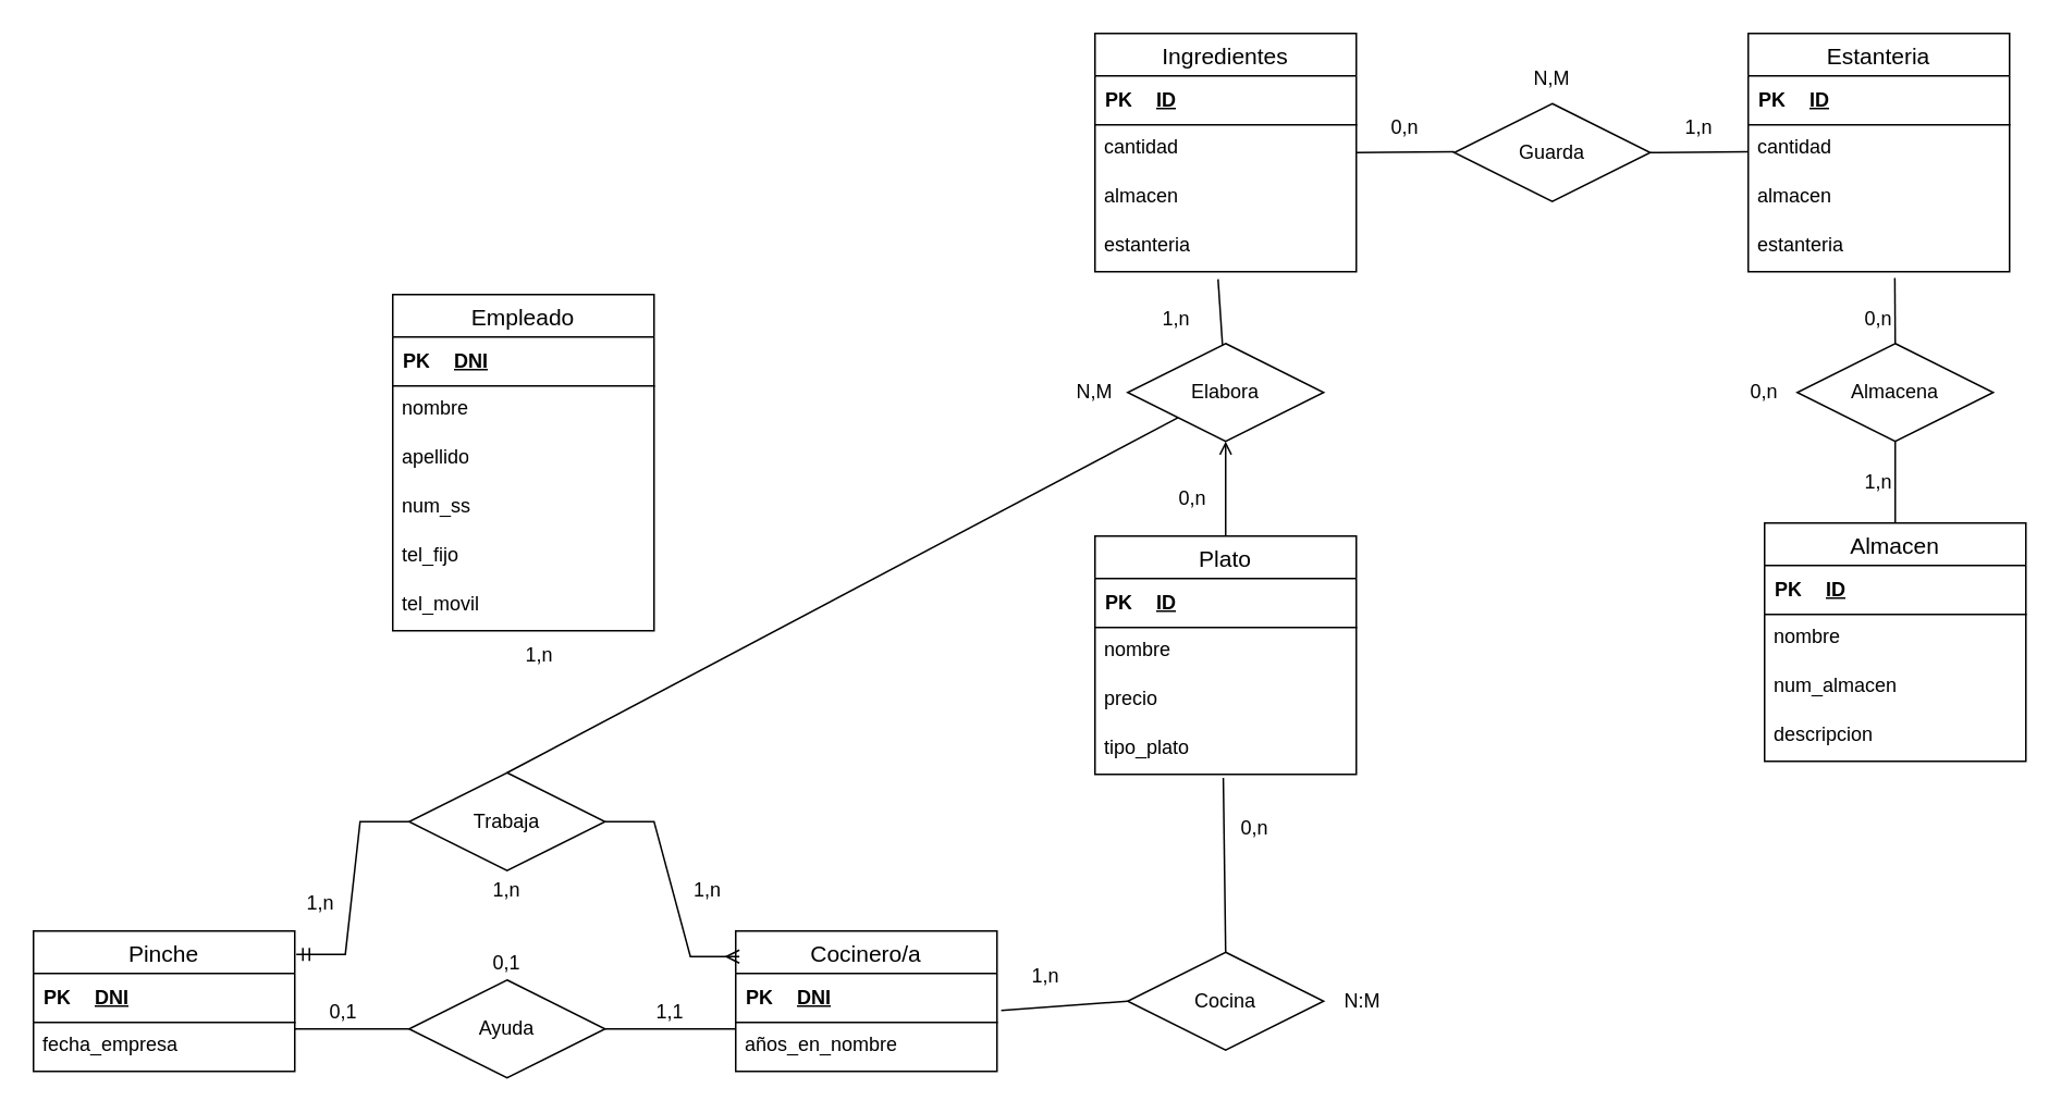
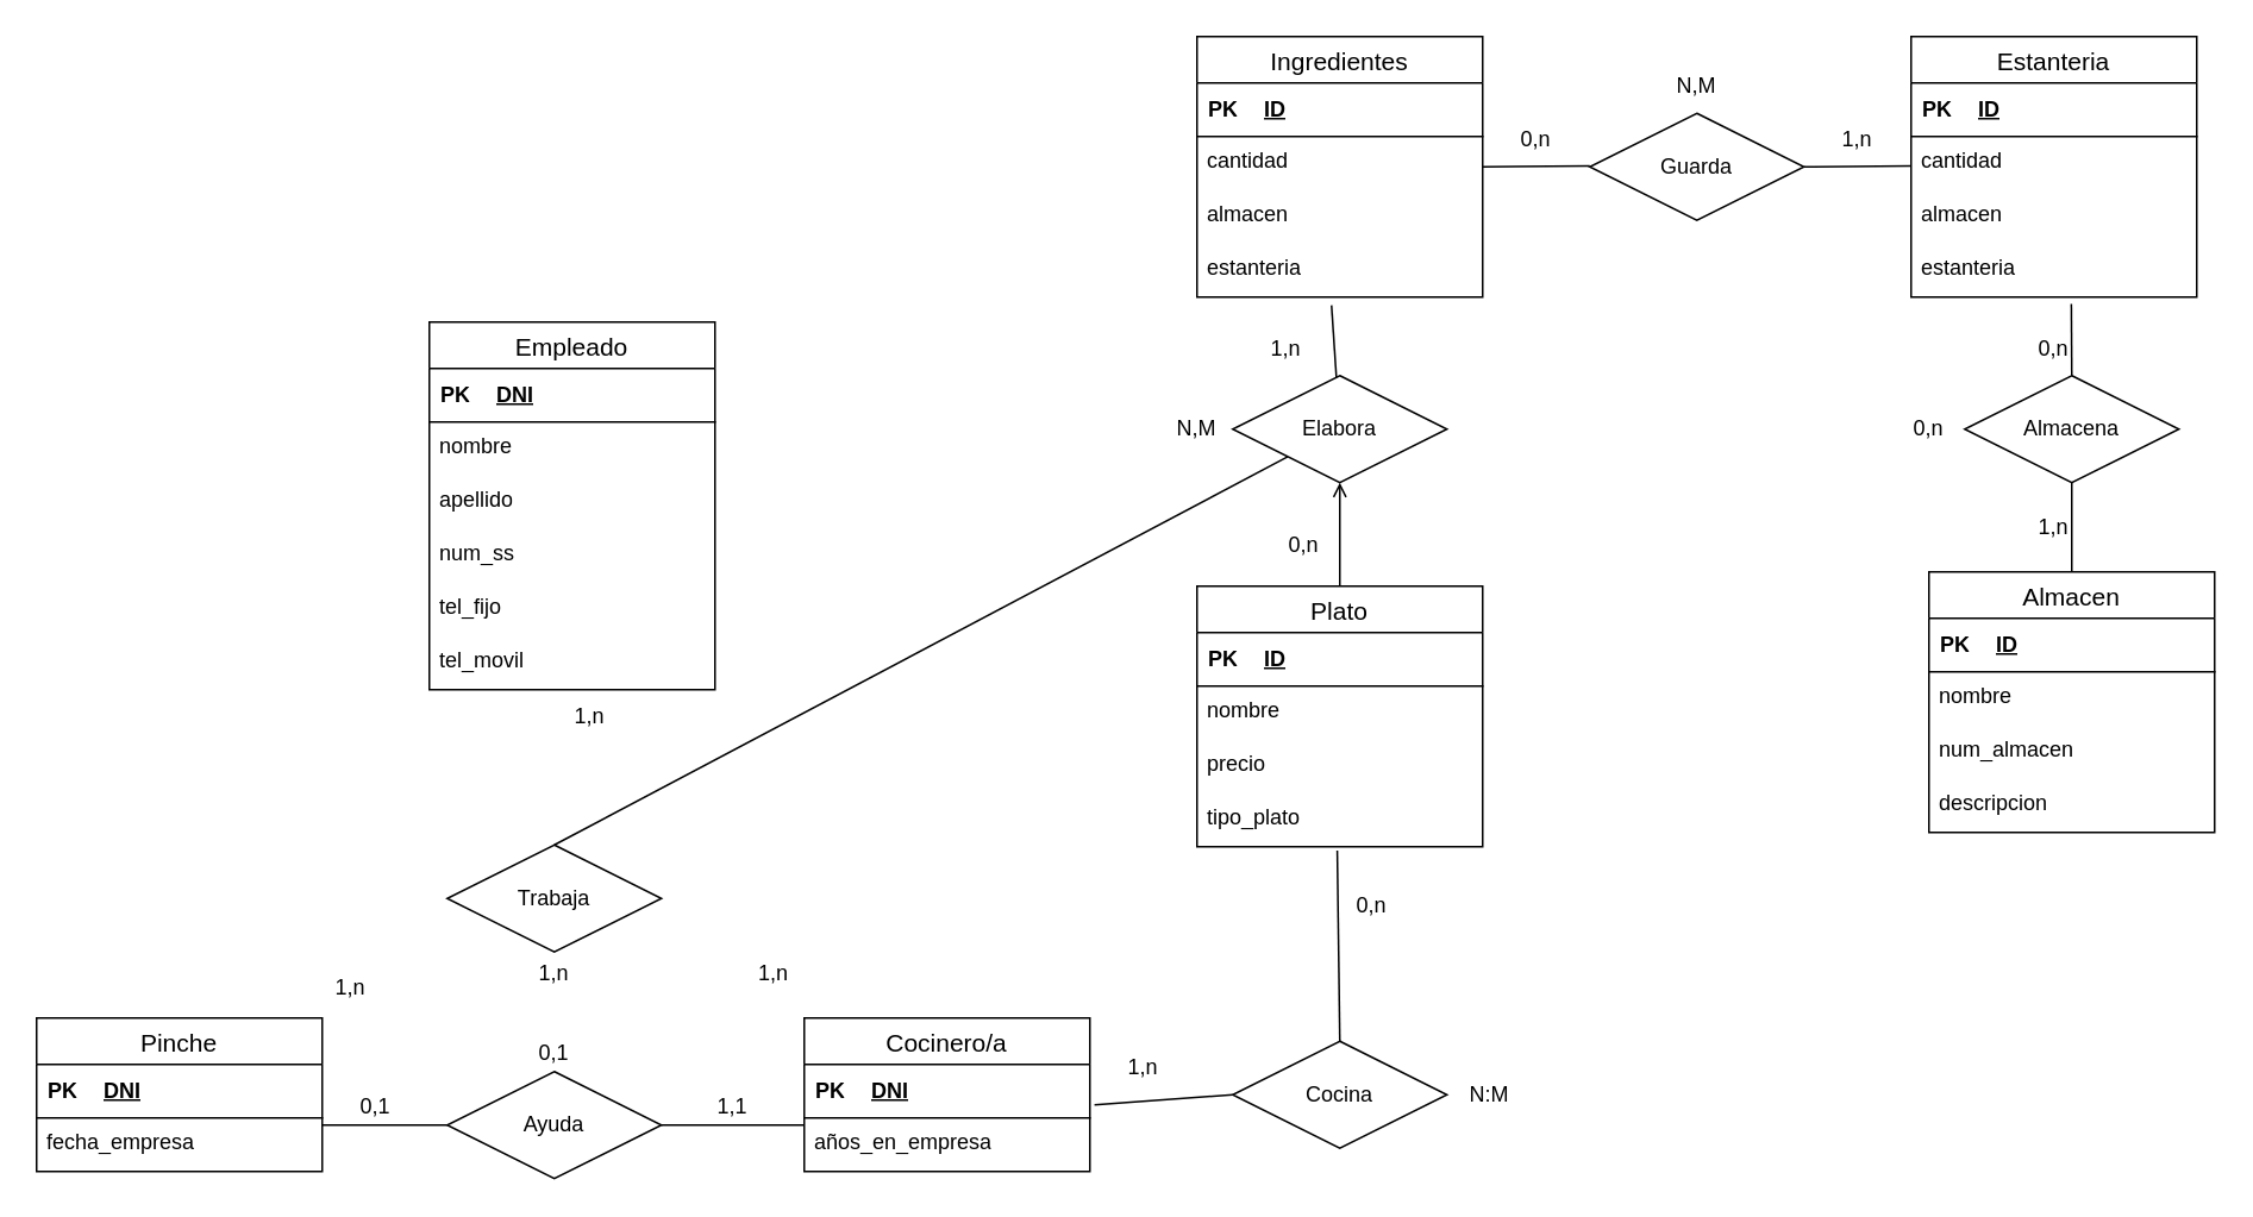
- <mxCell id="59" value="" style="edgeStyle=entityRelationEdgeStyle;fontSize=12;html=1;endArrow=ERmandOne;rounded=0;exitX=0;exitY=0.5;exitDx=0;exitDy=0;entryX=1.006;entryY=0.166;entryDx=0;entryDy=0;entryPerimeter=0;" parent="1" source="56" target="18" edge="1"><mxGeometry width="100" height="100" relative="1" as="geometry"><mxPoint x="130" y="680" as="sourcePoint" /><mxPoint x="230" y="580" as="targetPoint" /><Array as="points"><mxPoint x="170" y="650" /></Array></mxGeometry></mxCell>
- <mxCell id="58" value="" style="edgeStyle=entityRelationEdgeStyle;fontSize=12;html=1;endArrow=ERmany;rounded=0;entryX=0.014;entryY=0.182;entryDx=0;entryDy=0;entryPerimeter=0;exitX=1;exitY=0.5;exitDx=0;exitDy=0;" parent="1" source="56" target="12" edge="1"><mxGeometry width="100" height="100" relative="1" as="geometry"><mxPoint x="370" y="500" as="sourcePoint" /><mxPoint x="534.64" y="595.14" as="targetPoint" /><Array as="points"><mxPoint x="430" y="640" /></Array></mxGeometry></mxCell>
- <mxCell id="17" value="años_en_nombre" style="text;strokeColor=none;fillColor=none;spacingLeft=4;spacingRight=4;overflow=hidden;rotatable=0;points=[[0,0.5],[1,0.5]];portConstraint=eastwest;fontSize=12;whiteSpace=wrap;html=1;" parent="12" vertex="1"><mxGeometry y="56" width="160" height="30" as="geometry" /></mxCell>
+ <mxCell id="17" value="años_en_empresa" style="text;strokeColor=none;fillColor=none;spacingLeft=4;spacingRight=4;overflow=hidden;rotatable=0;points=[[0,0.5],[1,0.5]];portConstraint=eastwest;fontSize=12;whiteSpace=wrap;html=1;" parent="12" vertex="1"><mxGeometry y="56" width="160" height="30" as="geometry" /></mxCell>
